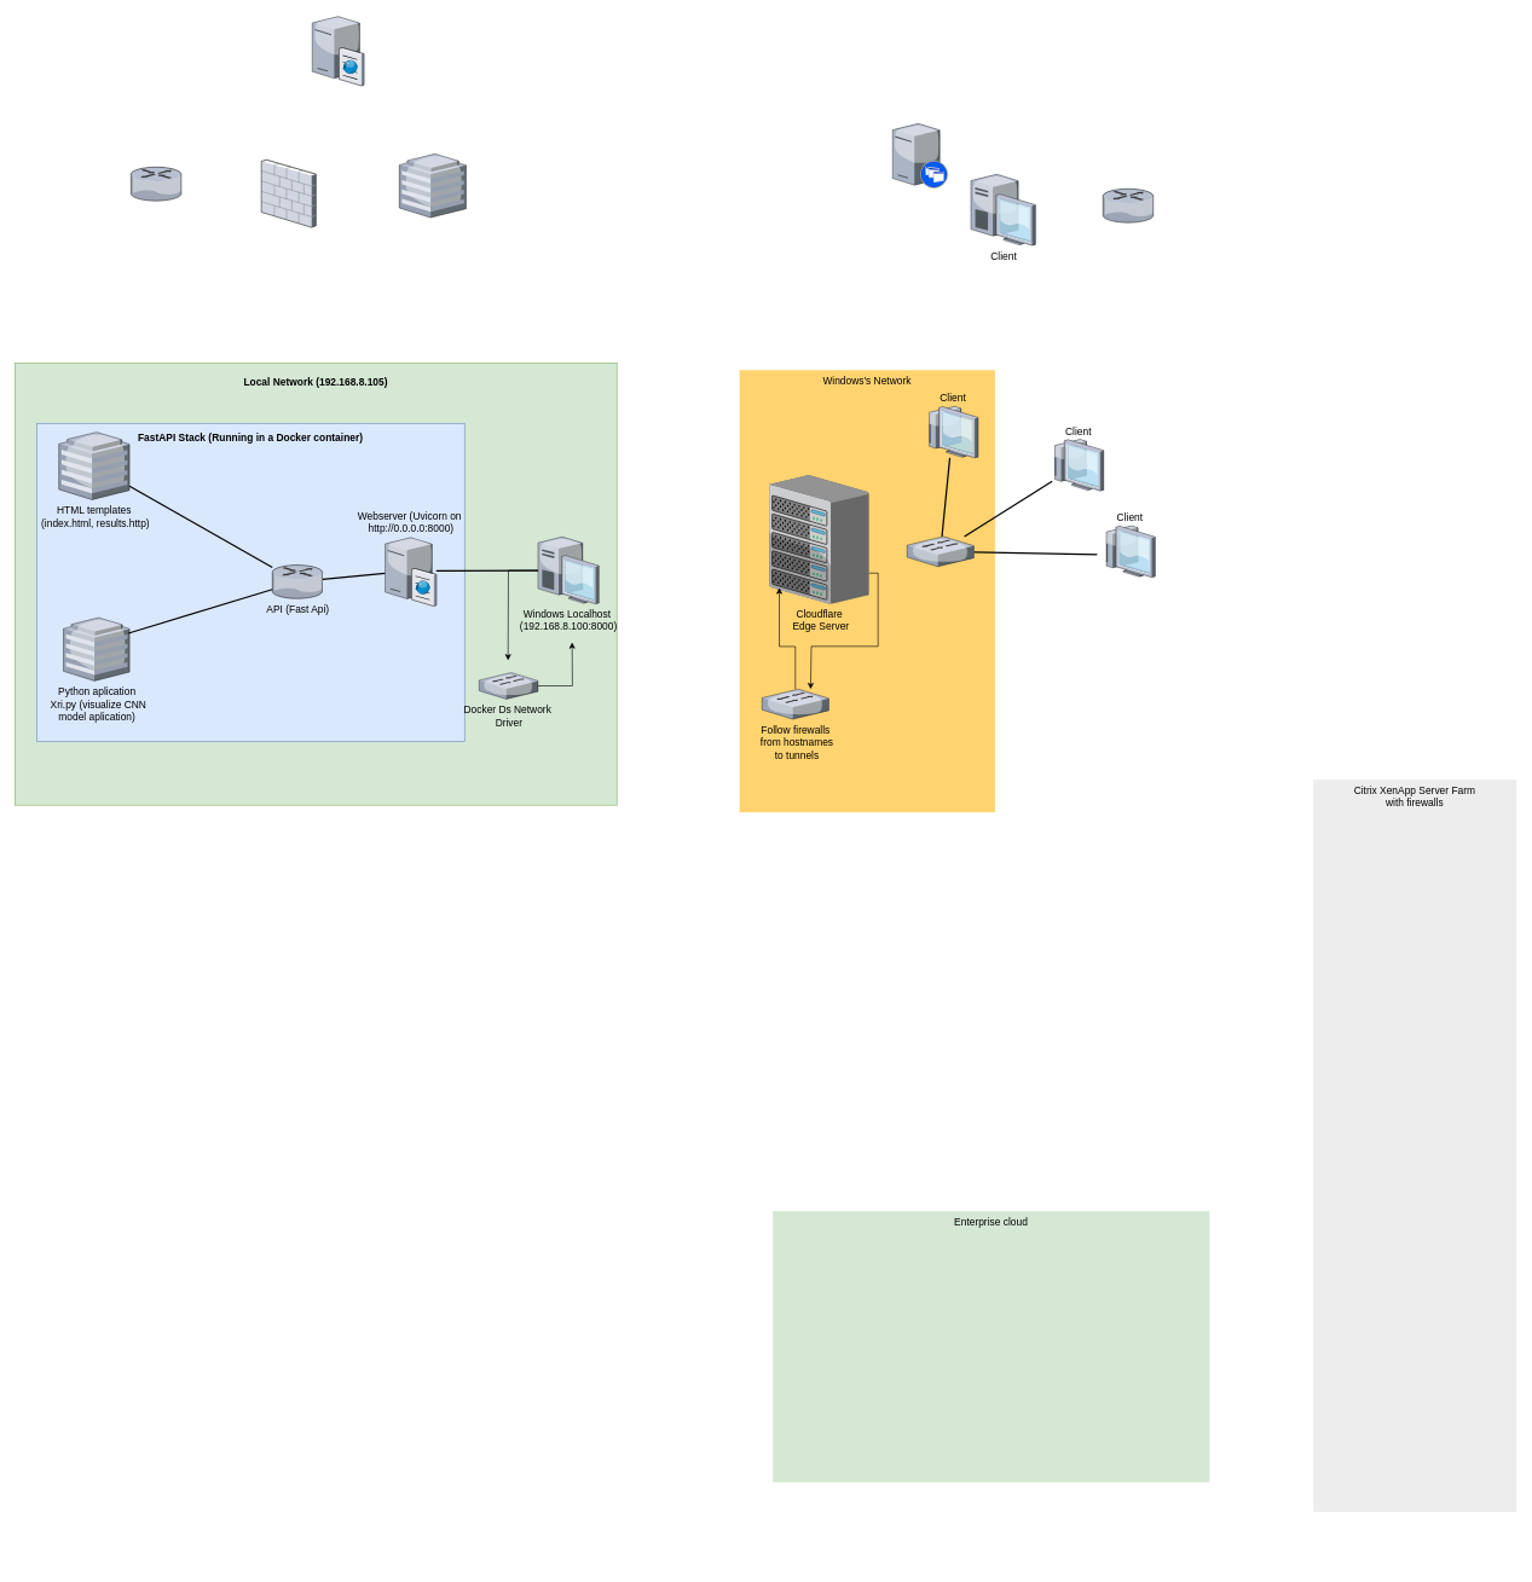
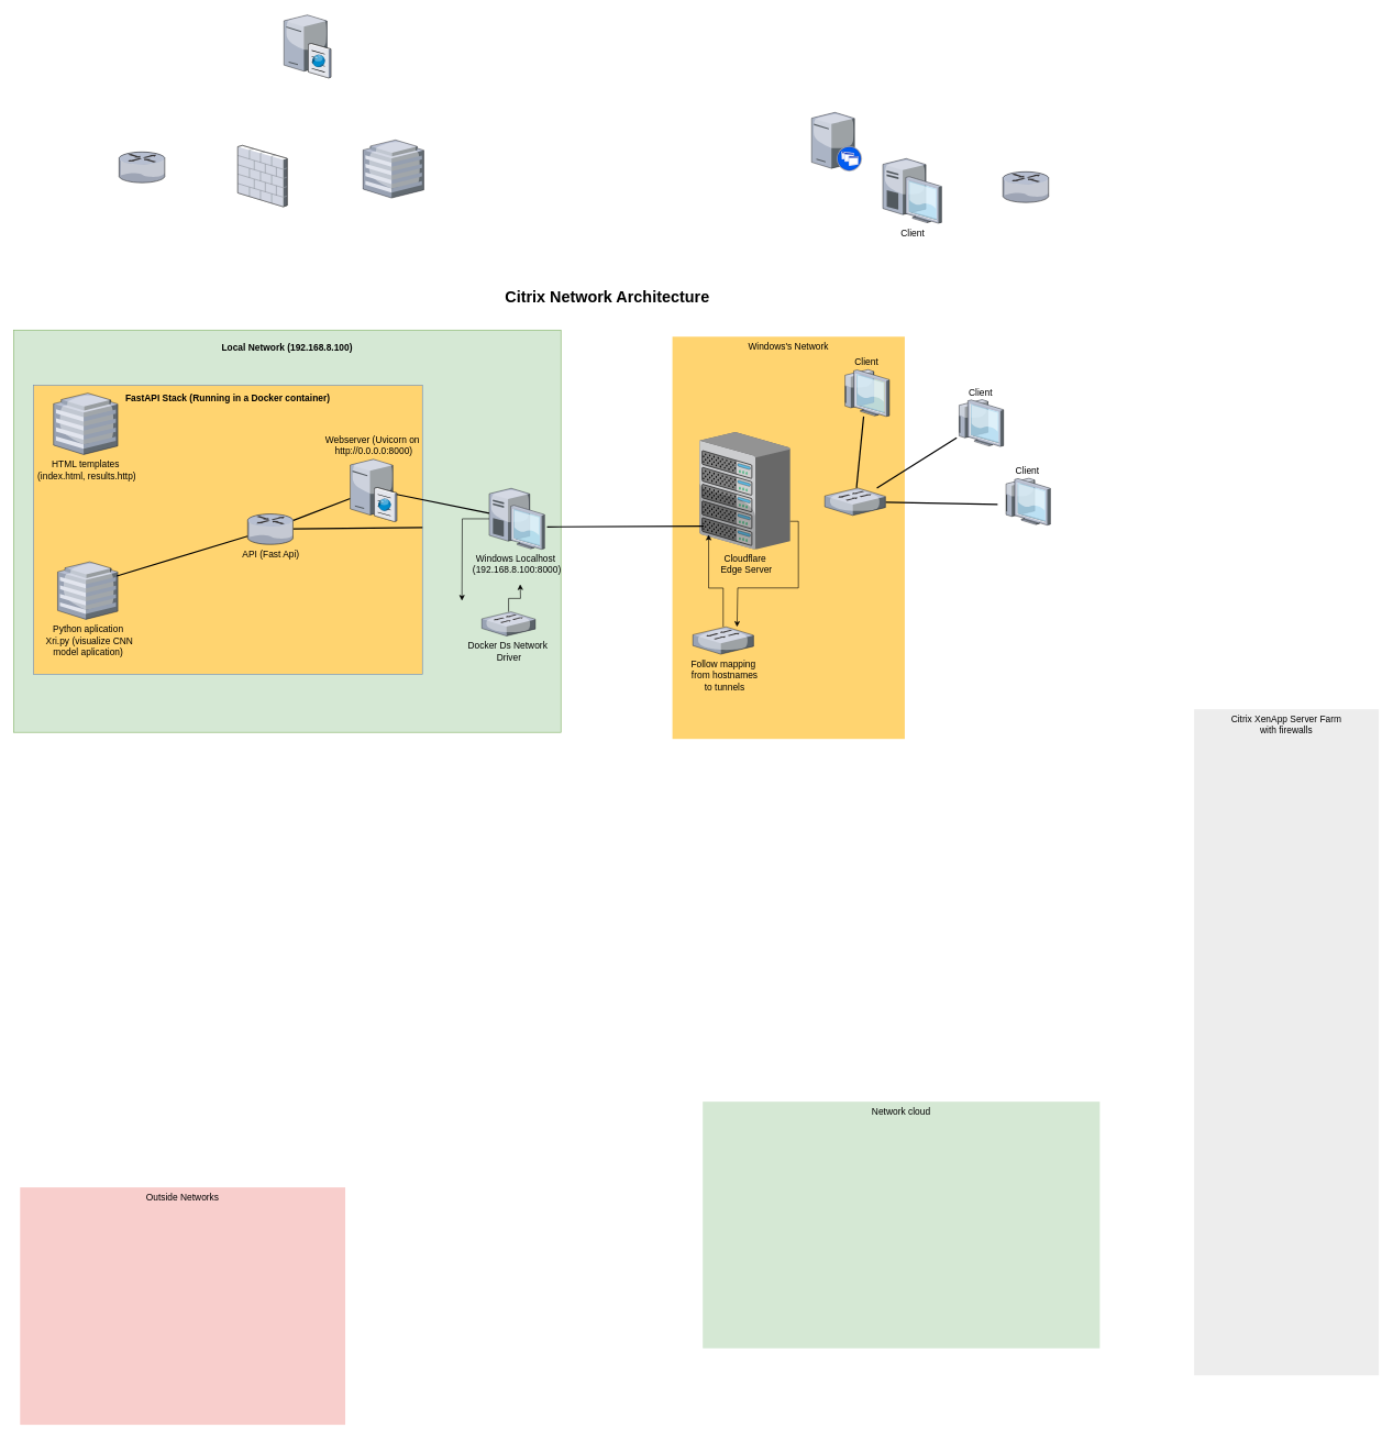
+ <mxCell id="22" value="Citrix Network Architecture" style="text;strokeColor=none;fillColor=none;html=1;fontSize=24;fontStyle=1;verticalAlign=middle;align=center;" parent="1" vertex="1"><mxGeometry x="489" y="430" width="861" height="40" as="geometry" /></mxCell>
- <mxCell id="3" value="&lt;h4 style=&quot;line-height: 0%;&quot;&gt;Local Network (192.168.8.105)&lt;/h4&gt;" style="whiteSpace=wrap;html=1;fillColor=#d5e8d4;fontSize=14;strokeColor=#82b366;verticalAlign=top;" parent="2" vertex="1"><mxGeometry width="830" height="610" as="geometry" /></mxCell>
+ <mxCell id="3" value="&lt;h4 style=&quot;line-height: 0%;&quot;&gt;Local Network (192.168.8.100)&lt;/h4&gt;" style="whiteSpace=wrap;html=1;fillColor=#d5e8d4;fontSize=14;strokeColor=#82b366;verticalAlign=top;" parent="2" vertex="1"><mxGeometry width="830" height="610" as="geometry" /></mxCell>
- <mxCell id="9" style="edgeStyle=none;rounded=0;html=1;startSize=10;endSize=10;jettySize=auto;orthogonalLoop=1;fontSize=14;endArrow=none;endFill=0;strokeWidth=2;" edge="1" parent="4" source="8" target="7"><mxGeometry relative="1" as="geometry"><mxPoint x="218.519" y="457.182" as="sourcePoint" /><mxPoint x="336.519" y="317.721" as="targetPoint" /></mxGeometry></mxCell>
+ <mxCell id="9" style="edgeStyle=none;rounded=0;html=1;startSize=10;endSize=10;jettySize=auto;orthogonalLoop=1;fontSize=14;endArrow=none;endFill=0;strokeWidth=2;" edge="1" parent="4" source="8" target="5"><mxGeometry relative="1" as="geometry"><mxPoint x="218.519" y="457.182" as="sourcePoint" /><mxPoint x="336.519" y="317.721" as="targetPoint" /></mxGeometry></mxCell>
- <mxCell id="12" value="Webserver (Uvicorn on&amp;nbsp;&lt;br&gt;http://0.0.0.0:8000)" style="verticalLabelPosition=top;aspect=fixed;html=1;verticalAlign=bottom;strokeColor=none;shape=mxgraph.citrix.cache_server;fillColor=#66B2FF;gradientColor=#0066CC;fontSize=14;labelPosition=center;align=center;" vertex="1" parent="4"><mxGeometry x="480.504" y="155.318" width="70.314" height="96.558" as="geometry" /></mxCell>
+ <mxCell id="12" value="Webserver (Uvicorn on&amp;nbsp;&lt;br&gt;http://0.0.0.0:8000)" style="verticalLabelPosition=top;aspect=fixed;html=1;verticalAlign=bottom;strokeColor=none;shape=mxgraph.citrix.cache_server;fillColor=#66B2FF;gradientColor=#0066CC;fontSize=14;labelPosition=center;align=center;" vertex="1" parent="4"><mxGeometry x="480.504" y="110.318" width="70.314" height="96.558" as="geometry" /></mxCell>
+ <mxCell id="38" style="edgeStyle=none;rounded=0;html=1;startSize=10;endSize=10;jettySize=auto;orthogonalLoop=1;fontSize=14;endArrow=none;endFill=0;strokeWidth=2;exitX=1.046;exitY=0.633;exitDx=0;exitDy=0;exitPerimeter=0;entryX=0.047;entryY=0.803;entryDx=0;entryDy=0;entryPerimeter=0;" edge="1" parent="1" source="15" target="32"><mxGeometry relative="1" as="geometry"><mxPoint x="937" y="789" as="sourcePoint" /><mxPoint x="948" y="680" as="targetPoint" /></mxGeometry></mxCell>
- <mxCell id="5" value="&lt;h3 style=&quot;line-height: 0%;&quot;&gt;FastAPI Stack (Running in a Docker container)&lt;/h3&gt;" style="rounded=0;whiteSpace=wrap;html=1;fillColor=#dae8fc;strokeColor=#6c8ebf;verticalAlign=top;" vertex="1" parent="4"><mxGeometry width="590" height="438.542" as="geometry" /></mxCell>
+ <mxCell id="5" value="&lt;h3 style=&quot;line-height: 0%;&quot;&gt;FastAPI Stack (Running in a Docker container)&lt;/h3&gt;" style="rounded=0;whiteSpace=wrap;html=1;fillColor=#ffd470;strokeColor=#6c8ebf;verticalAlign=top;" vertex="1" parent="4"><mxGeometry width="590" height="438.542" as="geometry" /></mxCell>
- <mxCell id="14" value="Docker Ds Network&amp;nbsp;&lt;br&gt;Driver" style="verticalLabelPosition=bottom;aspect=fixed;html=1;verticalAlign=top;strokeColor=none;shape=mxgraph.citrix.switch;fillColor=#66B2FF;gradientColor=#0066CC;fontSize=14;" vertex="1" parent="2"><mxGeometry x="640.005" y="427.182" width="81.234" height="36.644" as="geometry" /></mxCell>
+ <mxCell id="14" value="Docker Ds Network&amp;nbsp;&lt;br&gt;Driver" style="verticalLabelPosition=bottom;aspect=fixed;html=1;verticalAlign=top;strokeColor=none;shape=mxgraph.citrix.switch;fillColor=#66B2FF;gradientColor=#0066CC;fontSize=14;" vertex="1" parent="2"><mxGeometry x="710.005" y="427.182" width="81.234" height="36.644" as="geometry" /></mxCell>
- <mxCell id="39" value="Follow firewalls&lt;br&gt;&amp;nbsp;from hostnames&lt;br&gt;&amp;nbsp;to tunnels" style="verticalLabelPosition=bottom;aspect=fixed;html=1;verticalAlign=top;strokeColor=none;shape=mxgraph.citrix.switch;fillColor=#66B2FF;gradientColor=#0066CC;fontSize=14;" vertex="1" parent="1"><mxGeometry x="1050" y="950" width="92" height="41.5" as="geometry" /></mxCell>
+ <mxCell id="39" value="Follow mapping&lt;br&gt;&amp;nbsp;from hostnames&lt;br&gt;&amp;nbsp;to tunnels" style="verticalLabelPosition=bottom;aspect=fixed;html=1;verticalAlign=top;strokeColor=none;shape=mxgraph.citrix.switch;fillColor=#66B2FF;gradientColor=#0066CC;fontSize=14;" vertex="1" parent="1"><mxGeometry x="1050" y="950" width="92" height="41.5" as="geometry" /></mxCell>
- <mxCell id="19" value="Enterprise cloud" style="whiteSpace=wrap;html=1;fillColor=#d5e8d4;fontSize=14;strokeColor=none;verticalAlign=top;" parent="1" vertex="1"><mxGeometry x="1065" y="1670" width="602" height="374" as="geometry" /></mxCell>
+ <mxCell id="19" value="Network cloud" style="whiteSpace=wrap;html=1;fillColor=#d5e8d4;fontSize=14;strokeColor=none;verticalAlign=top;" parent="1" vertex="1"><mxGeometry x="1065" y="1670" width="602" height="374" as="geometry" /></mxCell>
+ <mxCell id="18" value="Outside Networks" style="whiteSpace=wrap;html=1;fillColor=#f8cecc;fontSize=14;strokeColor=none;verticalAlign=top;" parent="1" vertex="1"><mxGeometry x="30" y="1800" width="493" height="360" as="geometry" /></mxCell>
